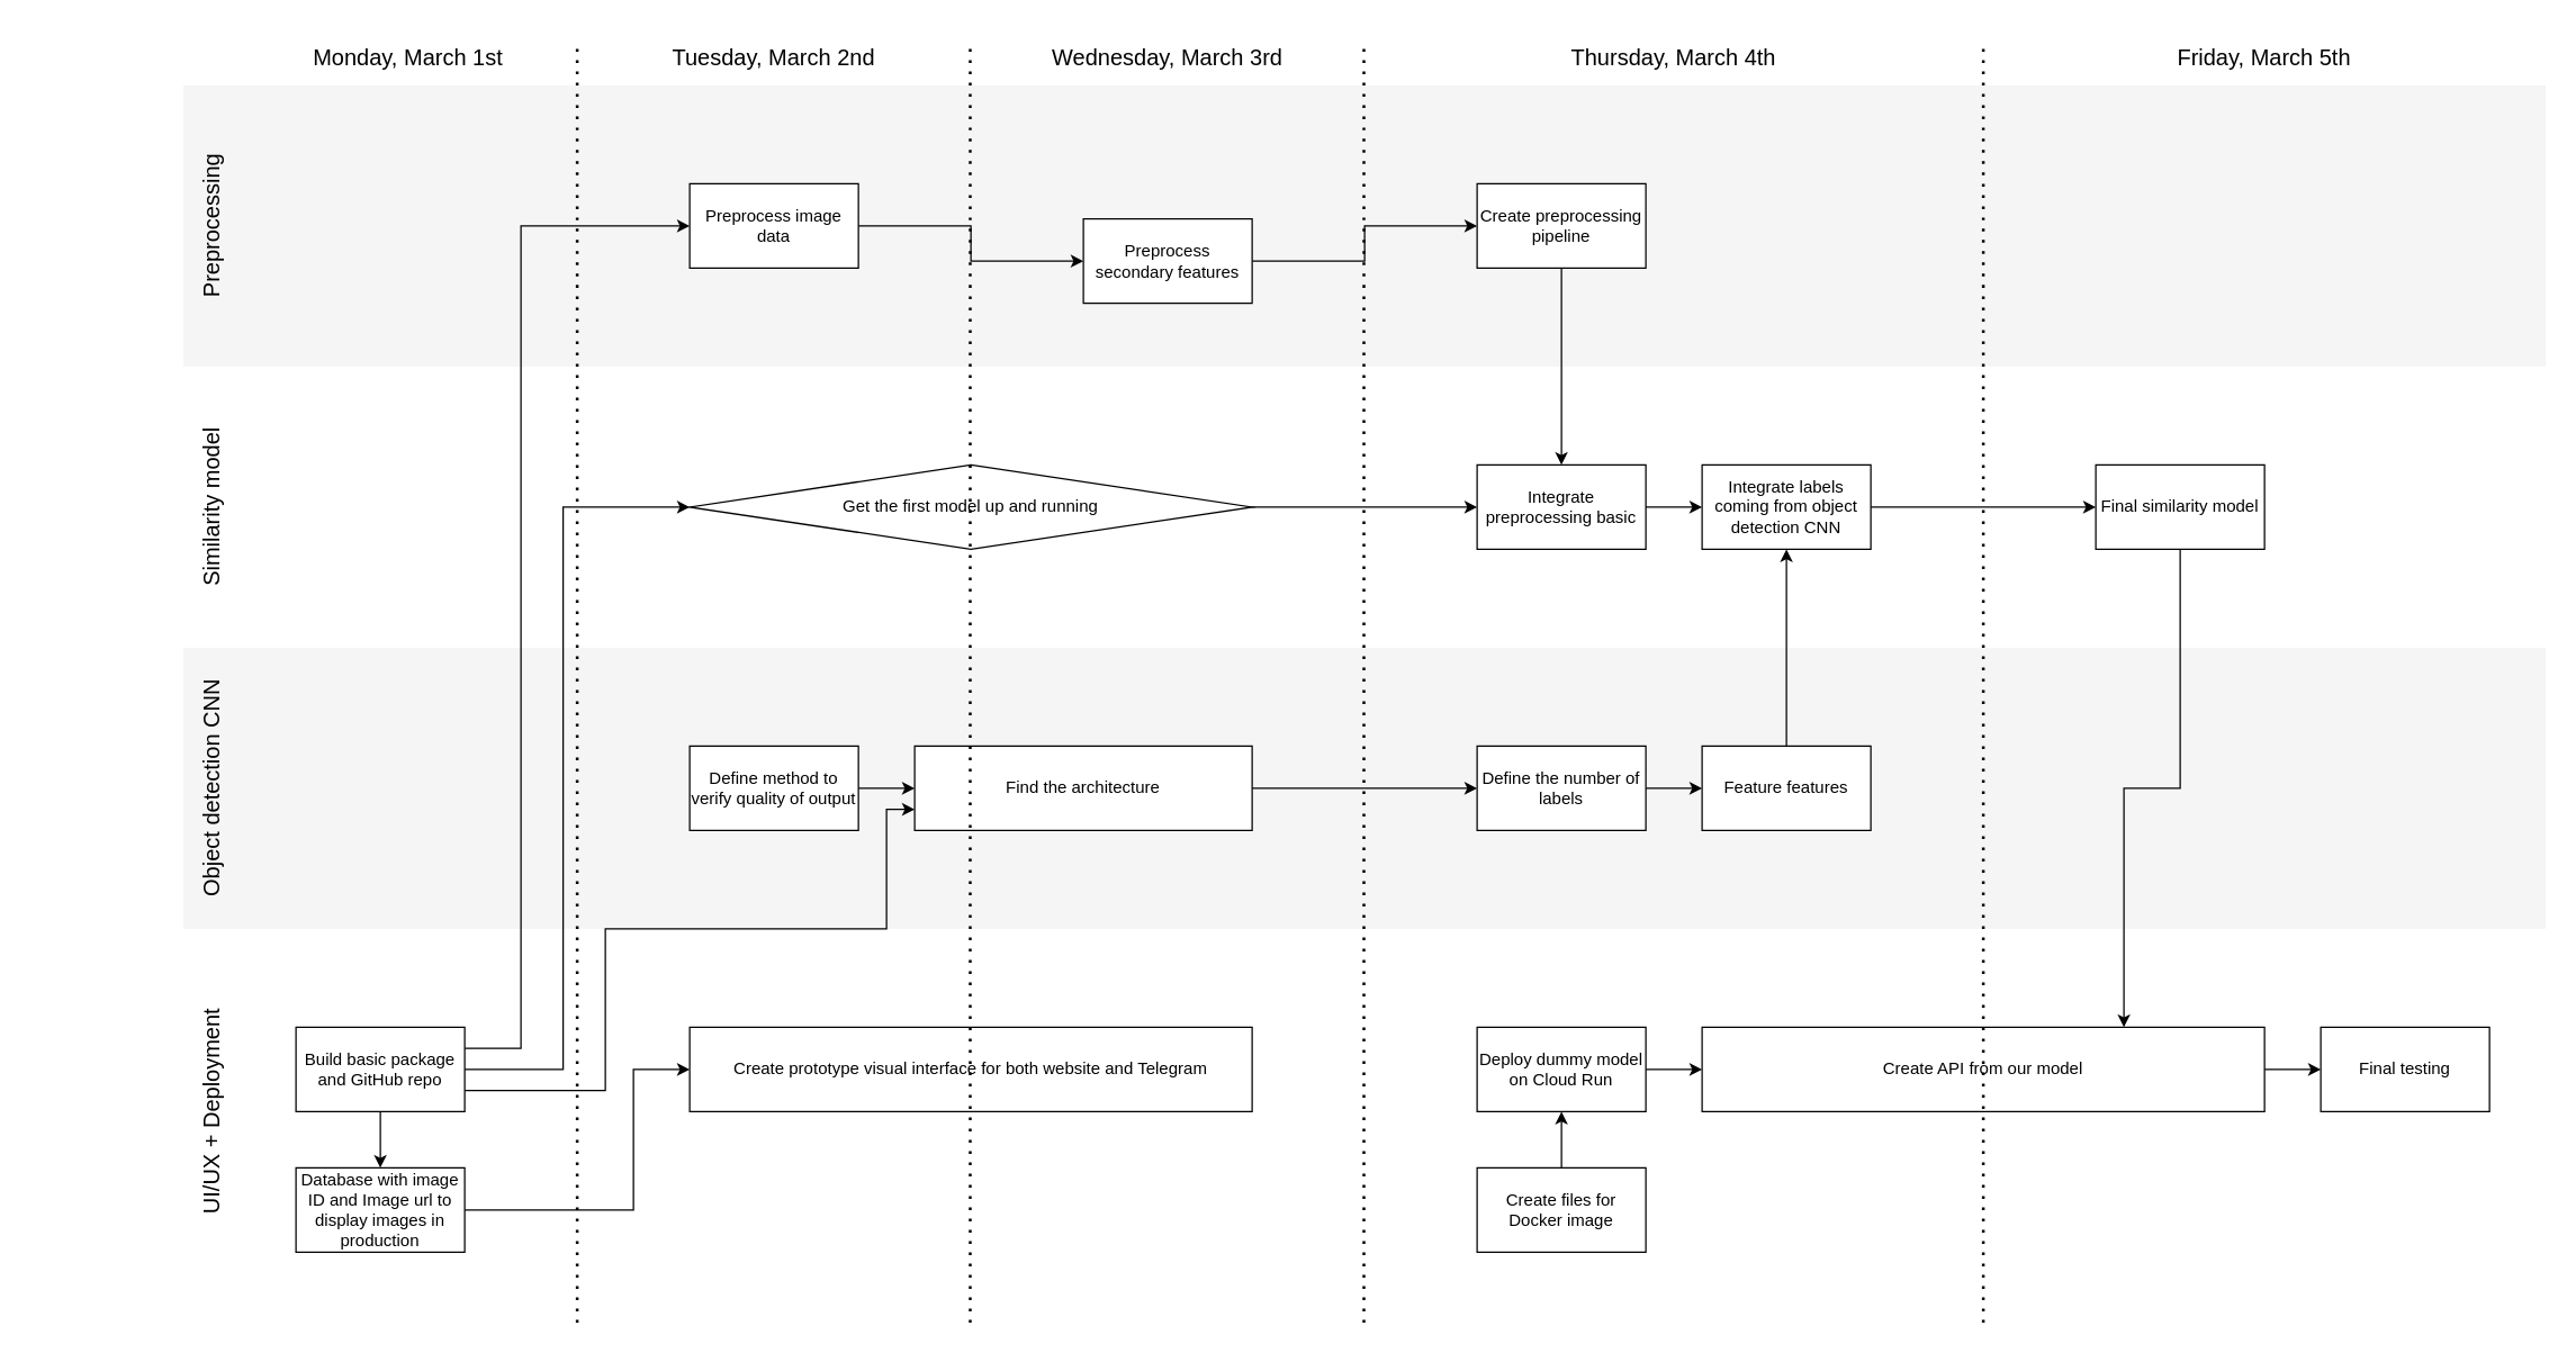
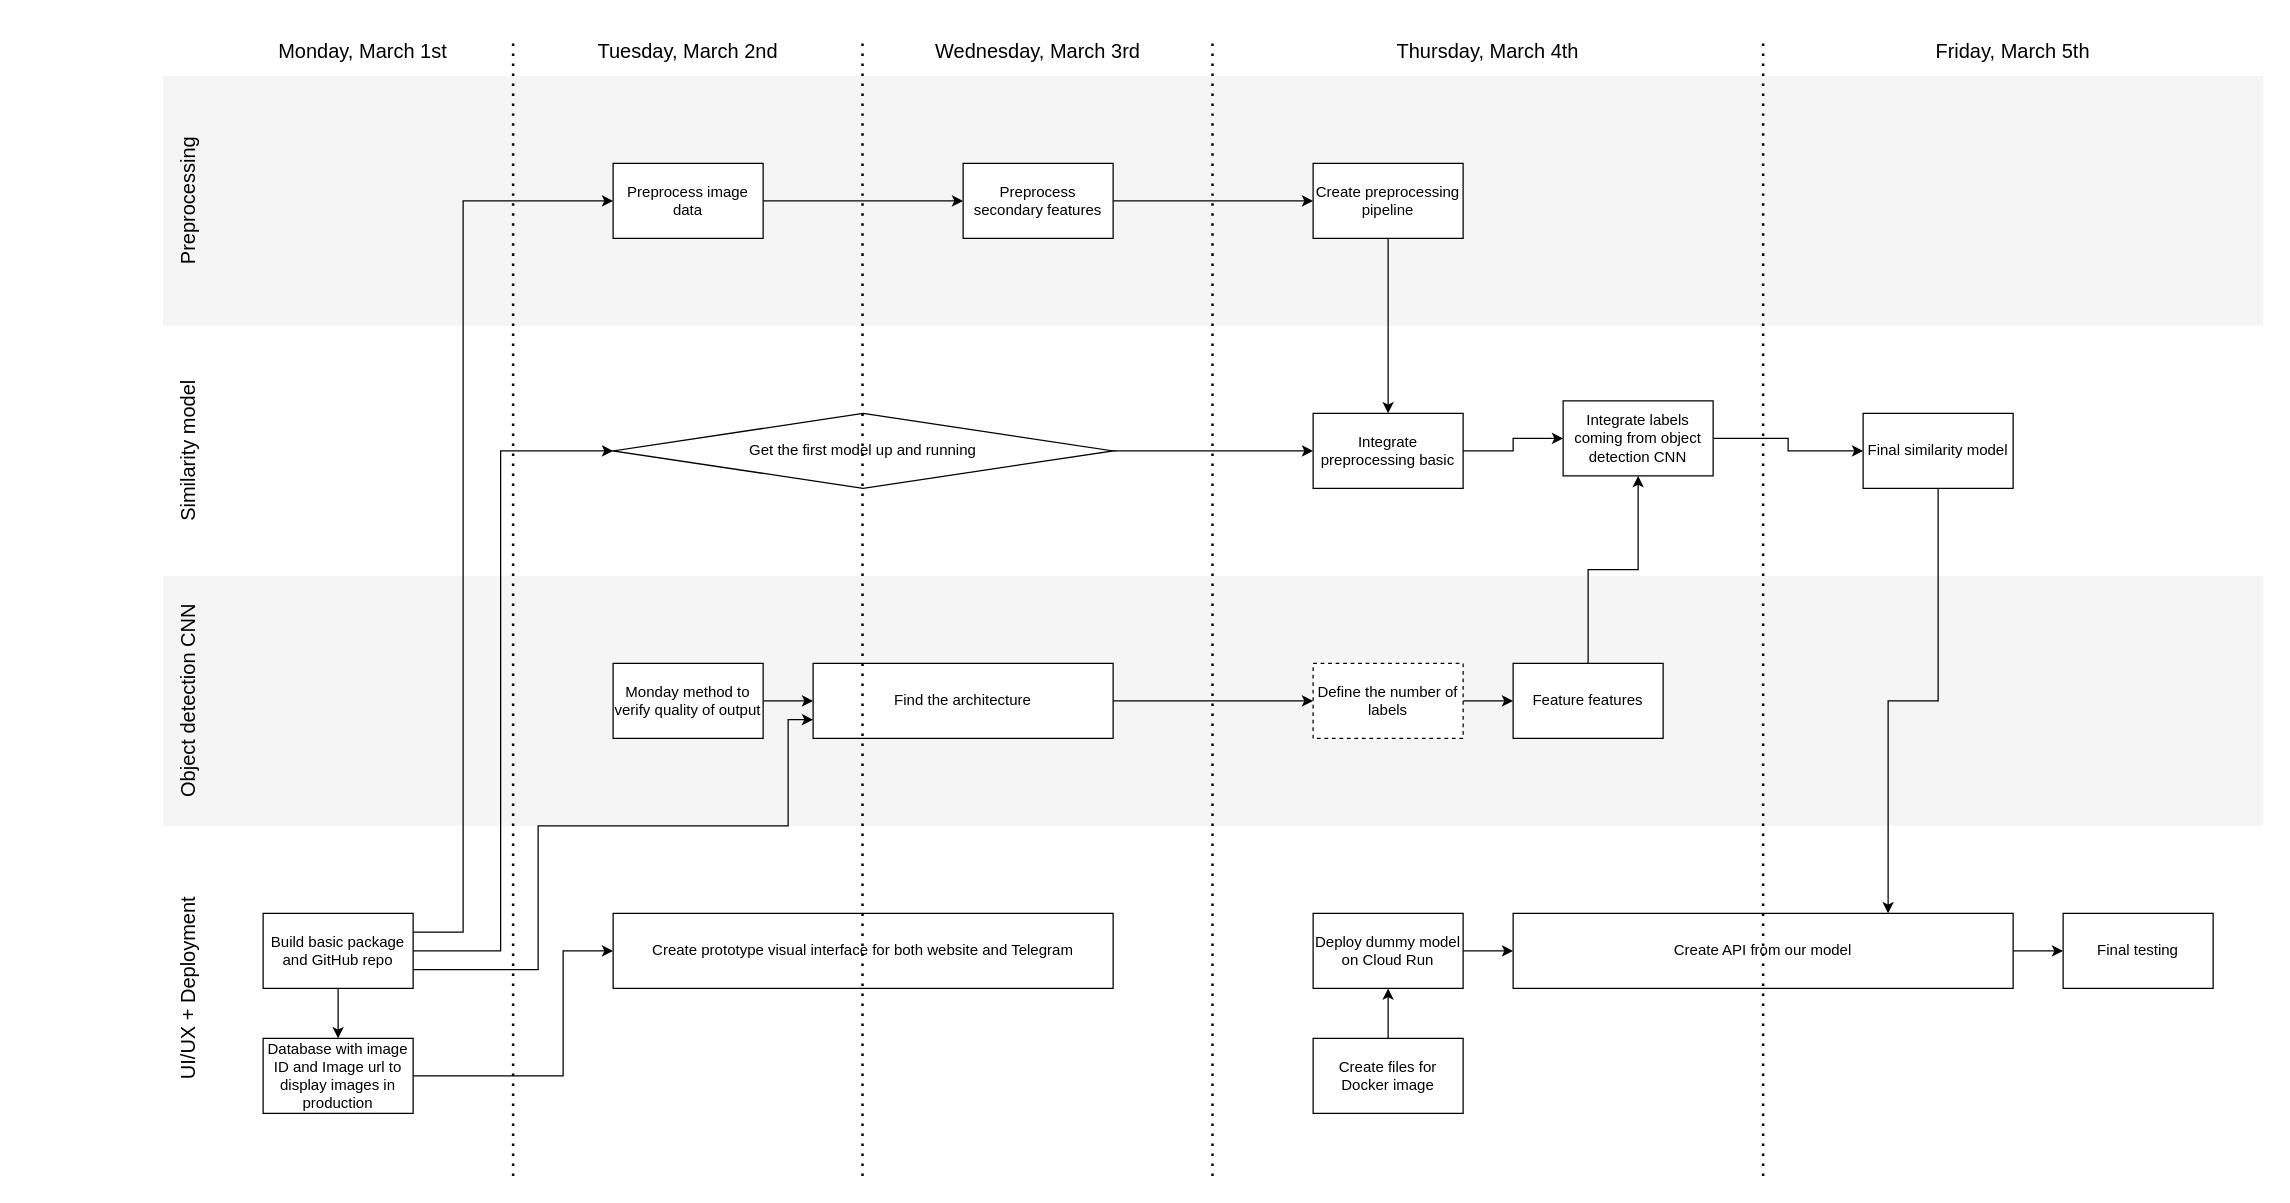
- <mxCell id="11" value="Preprocess secondary features" style="rounded=0;whiteSpace=wrap;html=1;" vertex="1" parent="1"><mxGeometry x="770" y="155" width="120" height="60" as="geometry" /></mxCell>
+ <mxCell id="11" value="Preprocess secondary features" style="rounded=0;whiteSpace=wrap;html=1;" vertex="1" parent="1"><mxGeometry x="770" y="130" width="120" height="60" as="geometry" /></mxCell>
- <mxCell id="40" value="Integrate labels coming from object detection CNN" style="rounded=0;whiteSpace=wrap;html=1;" vertex="1" parent="1"><mxGeometry x="1210" y="330" width="120" height="60" as="geometry" /></mxCell>
+ <mxCell id="40" value="Integrate labels coming from object detection CNN" style="rounded=0;whiteSpace=wrap;html=1;" vertex="1" parent="1"><mxGeometry x="1250" y="320" width="120" height="60" as="geometry" /></mxCell>
- <mxCell id="21" value="Define method to verify quality of output" style="rounded=0;whiteSpace=wrap;html=1;" vertex="1" parent="1"><mxGeometry x="490" y="530" width="120" height="60" as="geometry" /></mxCell>
+ <mxCell id="21" value="Monday method to verify quality of output" style="rounded=0;whiteSpace=wrap;html=1;" vertex="1" parent="1"><mxGeometry x="490" y="530" width="120" height="60" as="geometry" /></mxCell>
- <mxCell id="15" value="Define the number of labels" style="rounded=0;whiteSpace=wrap;html=1;" vertex="1" parent="1"><mxGeometry x="1050" y="530" width="120" height="60" as="geometry" /></mxCell>
+ <mxCell id="15" value="Define the number of labels" style="rounded=0;whiteSpace=wrap;html=1;dashed=1;" vertex="1" parent="1"><mxGeometry x="1050" y="530" width="120" height="60" as="geometry" /></mxCell>
